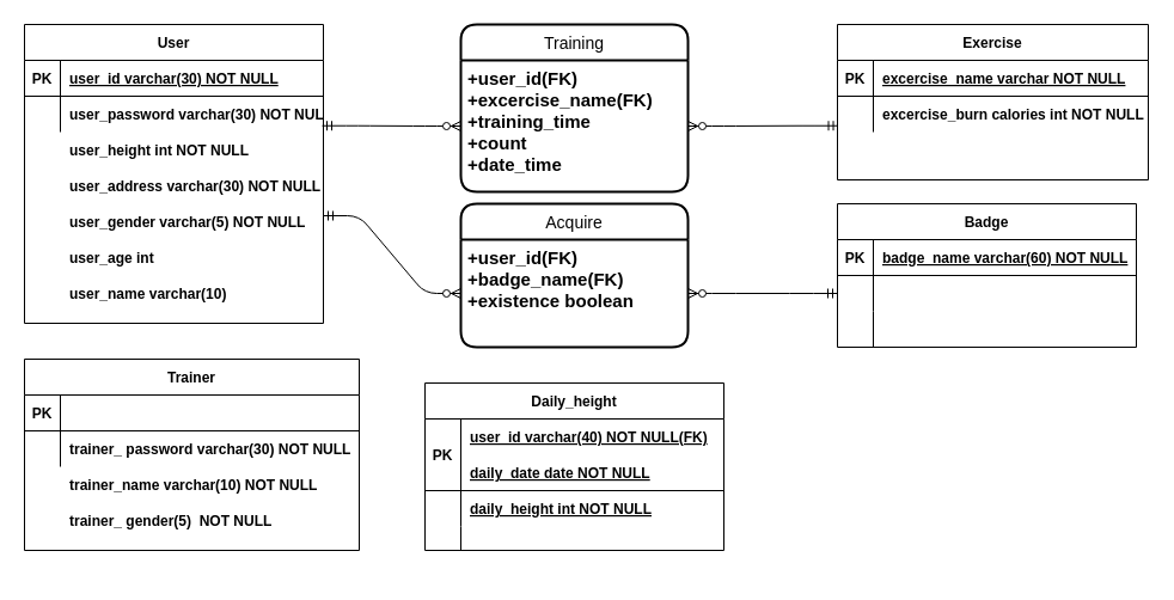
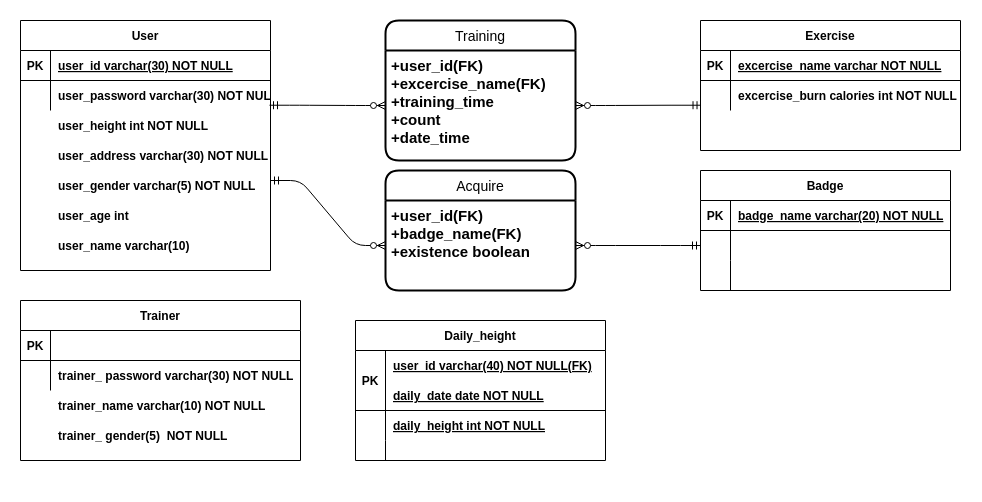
- <mxCell id="11" value="badge_name varchar(60) NOT NULL " style="shape=partialRectangle;overflow=hidden;connectable=0;fillColor=none;top=0;left=0;bottom=0;right=0;align=left;spacingLeft=6;fontStyle=5;" parent="9" vertex="1"><mxGeometry x="30" width="220" height="30" as="geometry" /></mxCell>
+ <mxCell id="11" value="badge_name varchar(20) NOT NULL " style="shape=partialRectangle;overflow=hidden;connectable=0;fillColor=none;top=0;left=0;bottom=0;right=0;align=left;spacingLeft=6;fontStyle=5;" parent="9" vertex="1"><mxGeometry x="30" width="220" height="30" as="geometry" /></mxCell>
